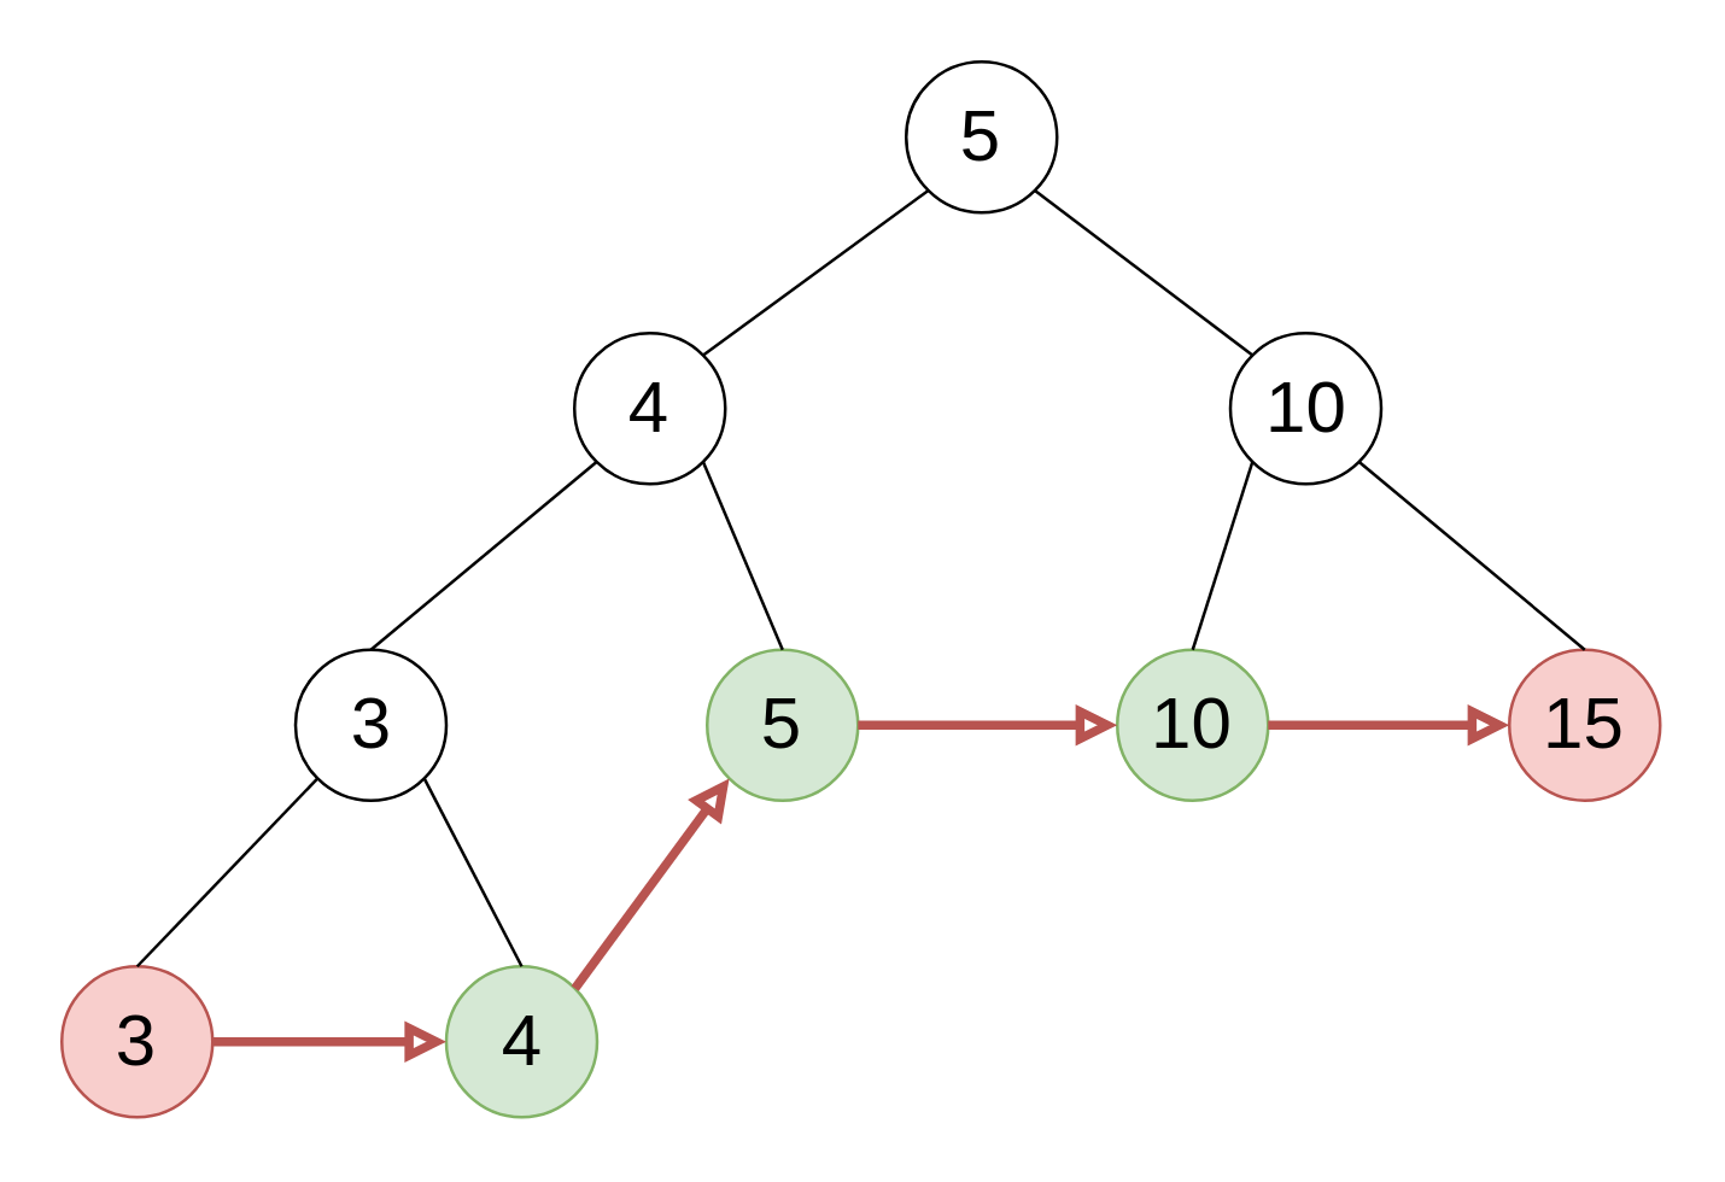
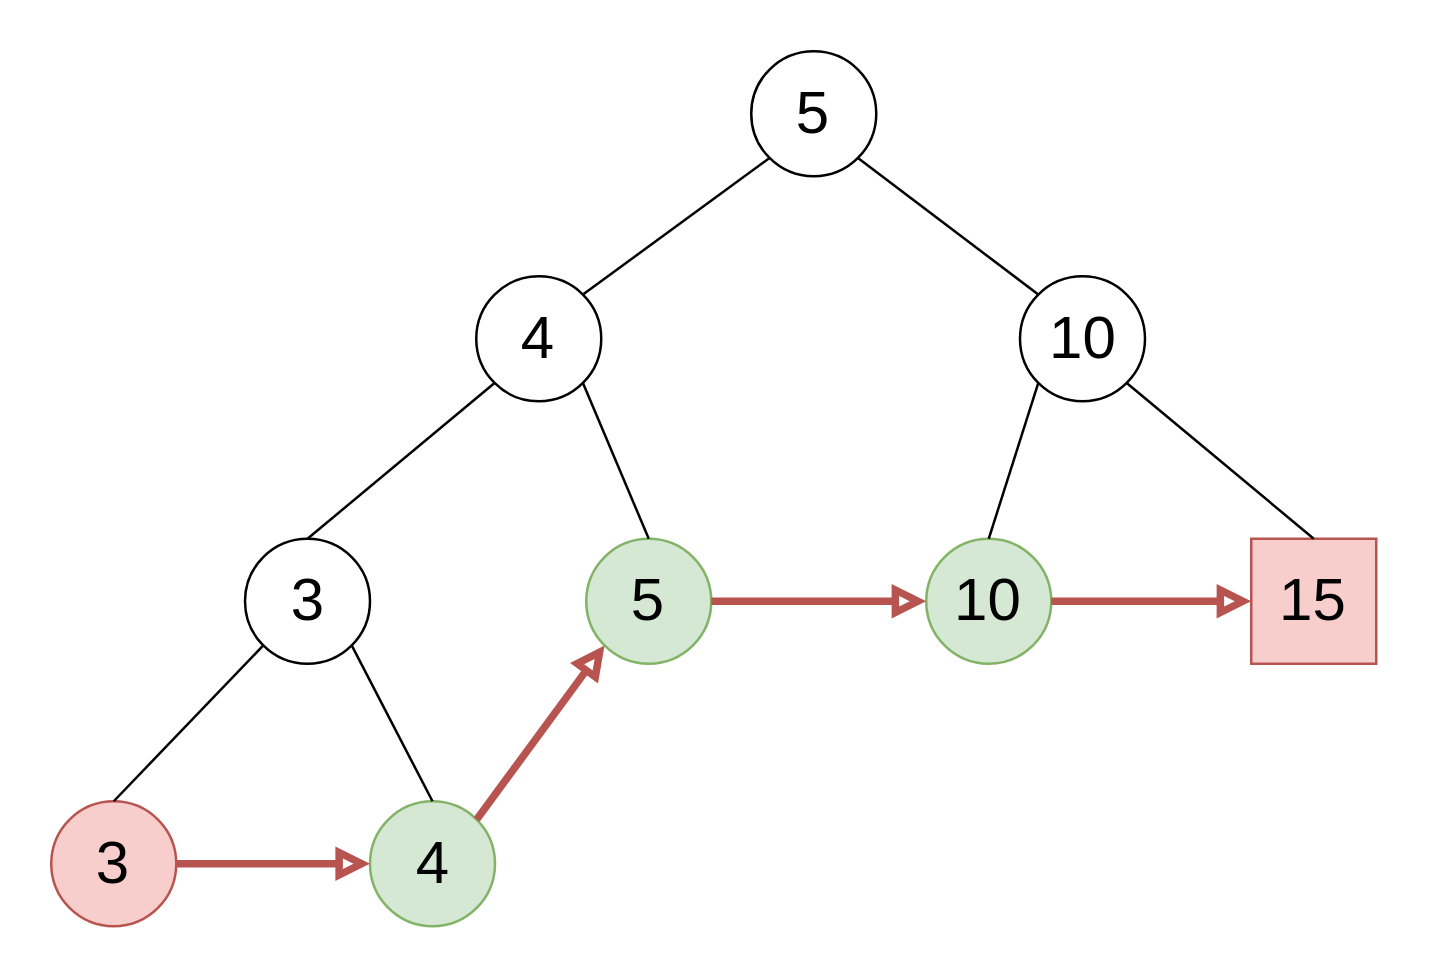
- <mxCell id="8" value="&lt;font style=&quot;font-size: 24px&quot;&gt;15&lt;/font&gt;" style="ellipse;whiteSpace=wrap;html=1;aspect=fixed;fillColor=#f8cecc;strokeColor=#b85450;" parent="1" vertex="1"><mxGeometry x="500" y="215" width="50" height="50" as="geometry" /></mxCell>
+ <mxCell id="8" value="&lt;font style=&quot;font-size: 24px&quot;&gt;15&lt;/font&gt;" style="whiteSpace=wrap;html=1;aspect=fixed;fillColor=#f8cecc;strokeColor=#b85450;rounded=0;" parent="1" vertex="1"><mxGeometry x="500" y="215" width="50" height="50" as="geometry" /></mxCell>
